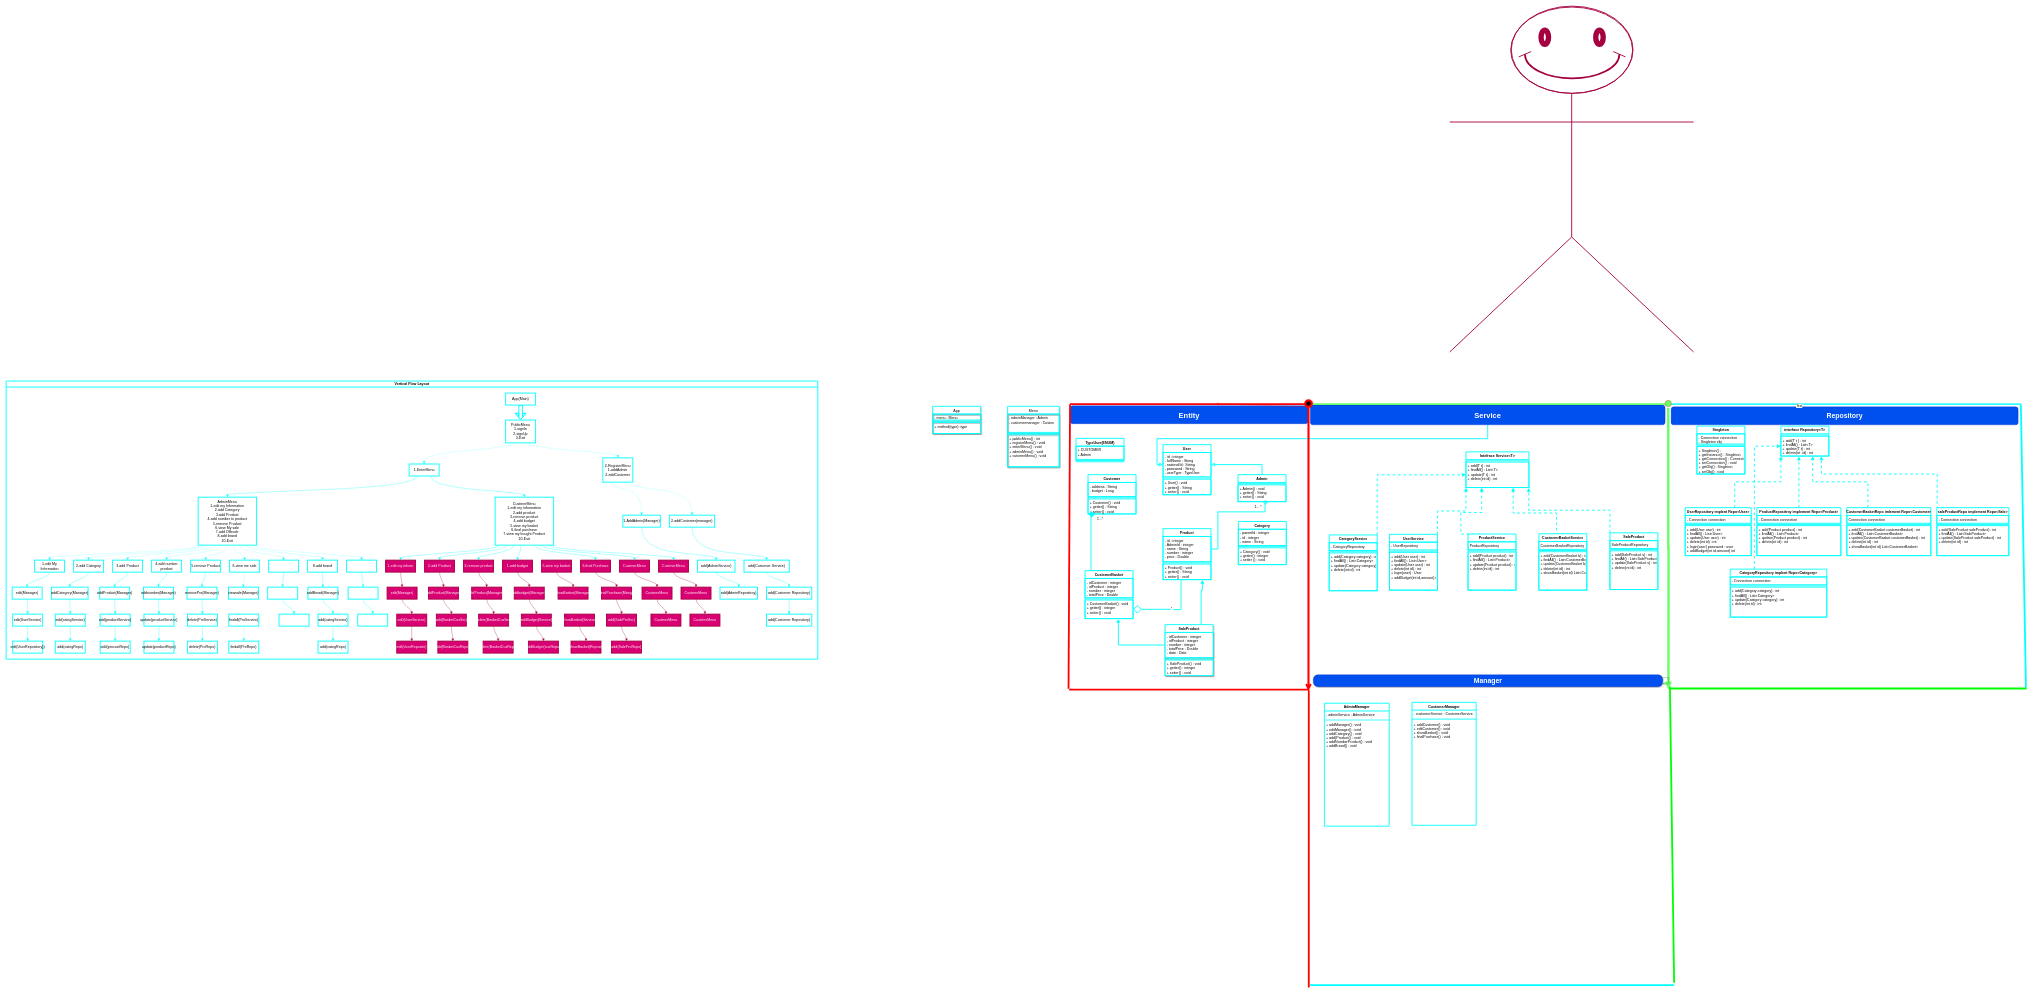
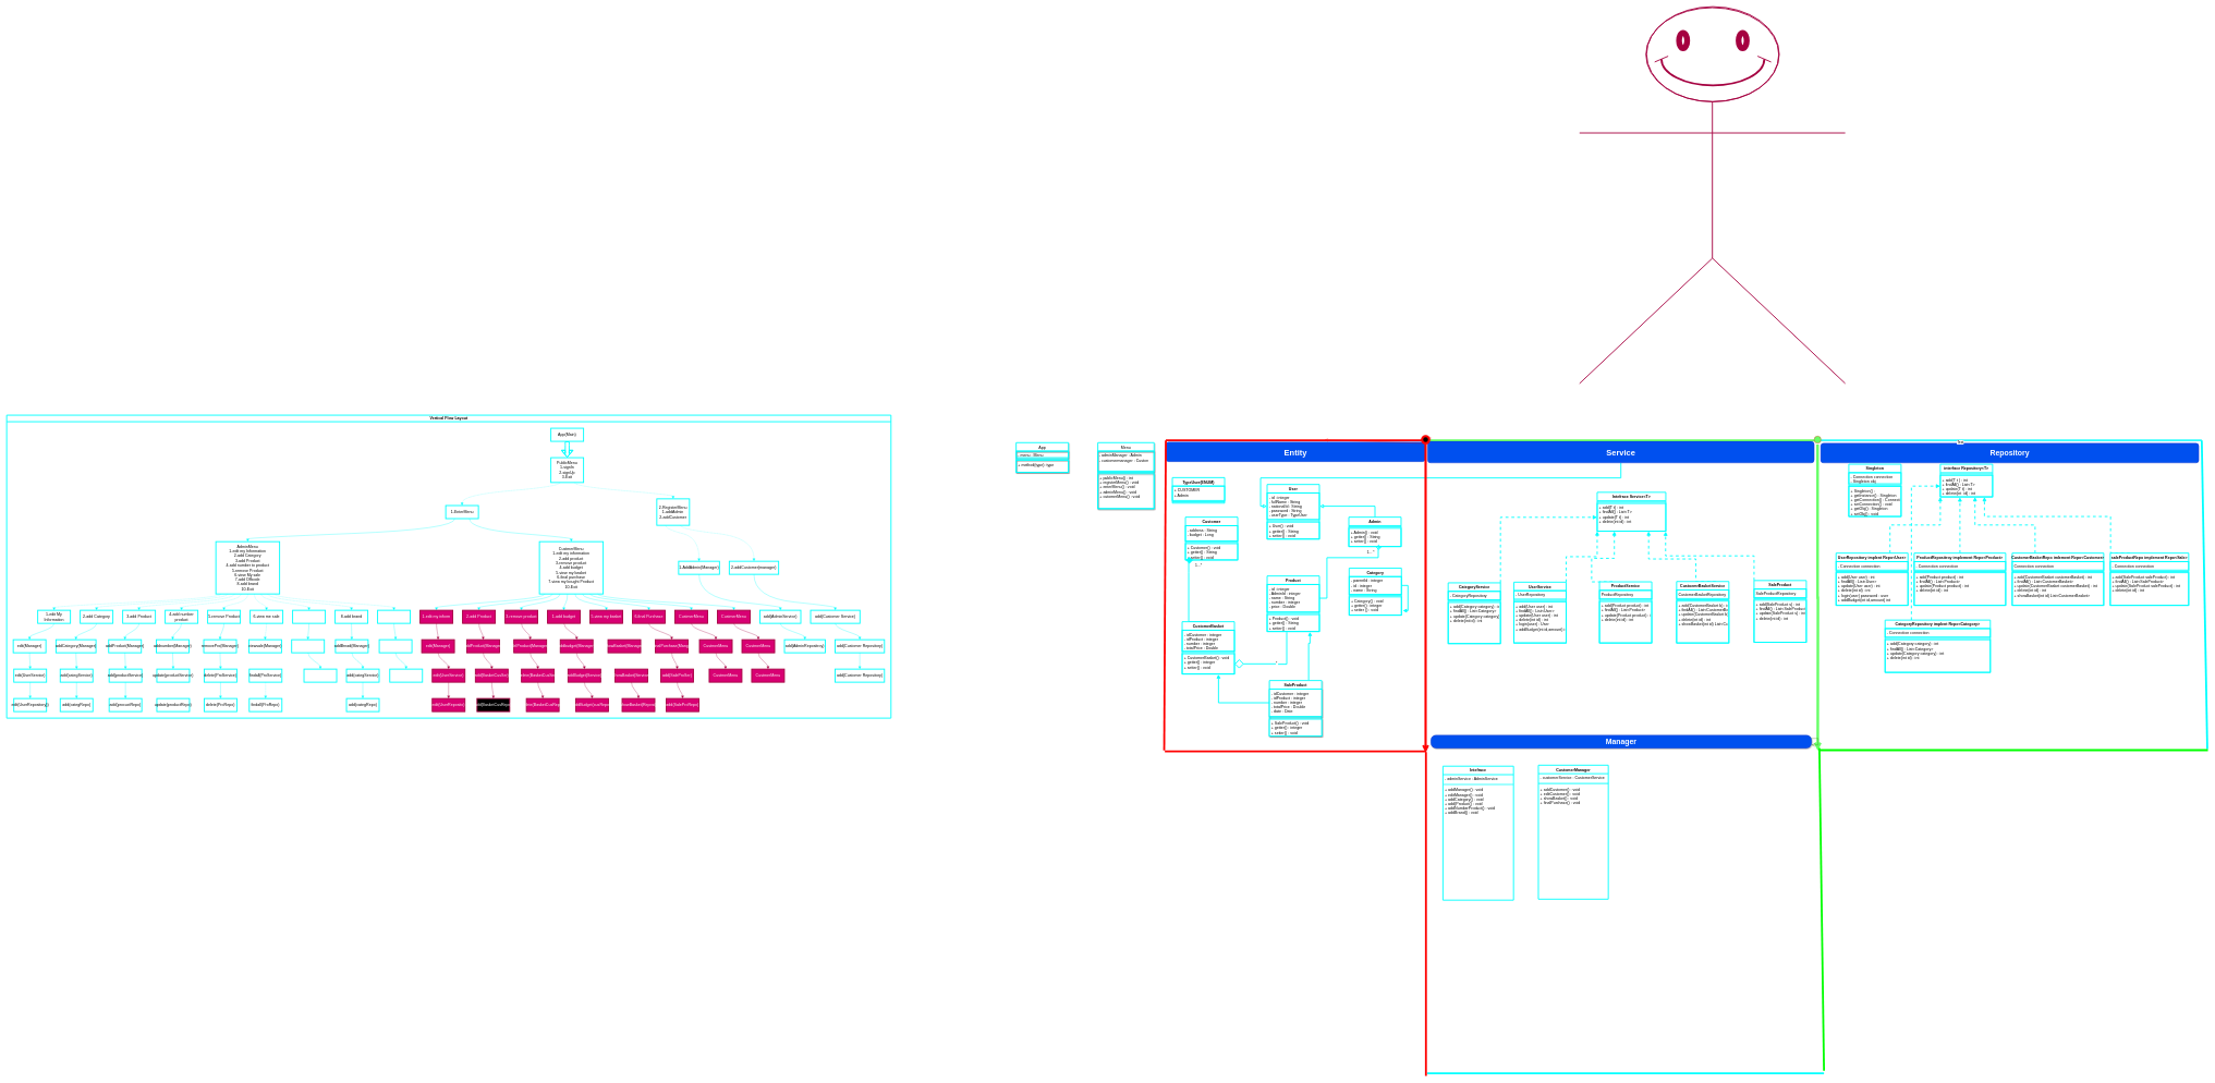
+ <mxCell id="114" style="edgeStyle=orthogonalEdgeStyle;rounded=0;orthogonalLoop=1;jettySize=auto;html=1;exitX=1;exitY=0.5;exitDx=0;exitDy=0;entryX=1.024;entryY=0.753;entryDx=0;entryDy=0;entryPerimeter=0;strokeColor=#00FFFF;strokeWidth=3;" parent="113" source="115" target="117" edge="1"><mxGeometry relative="1" as="geometry" /></mxCell>
+ <mxCell id="170" value="" style="html=1;curved=1;rounded=0;endArrow=block;endFill=1;strokeColor=#00FFFF;strokeWidth=1;noEdgeStyle=1;orthogonal=1;" parent="121" source="133" target="171" edge="1"><mxGeometry relative="1" as="geometry"><mxPoint x="36.118" y="6476.5" as="sourcePoint" /><Array as="points"><mxPoint x="1739.264" y="565" /><mxPoint x="1835" y="585" /></Array></mxGeometry></mxCell>
- <mxCell id="244" value="" style="html=1;curved=1;rounded=0;endArrow=block;endFill=1;strokeColor=#A50040;strokeWidth=1;noEdgeStyle=1;orthogonal=1;fillColor=#d80073;" parent="121" source="171" target="245" edge="1"><mxGeometry relative="1" as="geometry"><mxPoint x="-2239.723" y="2412.375" as="sourcePoint" /><Array as="points"><mxPoint x="1835" y="649" /><mxPoint x="1890" y="675" /></Array></mxGeometry></mxCell>
- <mxCell id="222" value="" style="html=1;curved=1;rounded=0;endArrow=block;endFill=1;strokeColor=#00FFFF;strokeWidth=1;noEdgeStyle=1;orthogonal=1;" parent="121" source="204" target="223" edge="1"><mxGeometry relative="1" as="geometry"><mxPoint x="-2732.605" y="4171.75" as="sourcePoint" /><Array as="points"><mxPoint x="509.43" y="829" /><mxPoint x="509.43" y="855" /></Array></mxGeometry></mxCell>
- <mxCell id="264" value="add(BasketCusRepo)" style="whiteSpace=wrap;html=1;strokeColor=#A50040;strokeWidth=3;fillColor=#d80073;fontColor=#ffffff;" parent="121" vertex="1"><mxGeometry x="1439.25" y="867" width="100" height="40" as="geometry" /></mxCell>
+ <mxCell id="264" value="add(BasketCusRepo)" style="whiteSpace=wrap;html=1;strokeColor=#A50040;strokeWidth=3;fillColor=#000000;fontColor=#ffffff;" parent="121" vertex="1"><mxGeometry x="1439.25" y="867" width="100" height="40" as="geometry" /></mxCell>
- <mxCell id="274" value="AdminManager" style="swimlane;fontStyle=1;align=center;verticalAlign=top;childLayout=stackLayout;horizontal=1;startSize=26;horizontalStack=0;resizeParent=1;resizeParentMax=0;resizeLast=0;collapsible=1;marginBottom=0;strokeColor=#00FFFF;strokeWidth=3;" parent="1" vertex="1"><mxGeometry x="4415" y="2344" width="216" height="410" as="geometry" /></mxCell>
+ <mxCell id="274" value="Intefrace" style="swimlane;fontStyle=1;align=center;verticalAlign=top;childLayout=stackLayout;horizontal=1;startSize=26;horizontalStack=0;resizeParent=1;resizeParentMax=0;resizeLast=0;collapsible=1;marginBottom=0;strokeColor=#00FFFF;strokeWidth=3;" parent="1" vertex="1"><mxGeometry x="4415" y="2344" width="216" height="410" as="geometry" /></mxCell>
